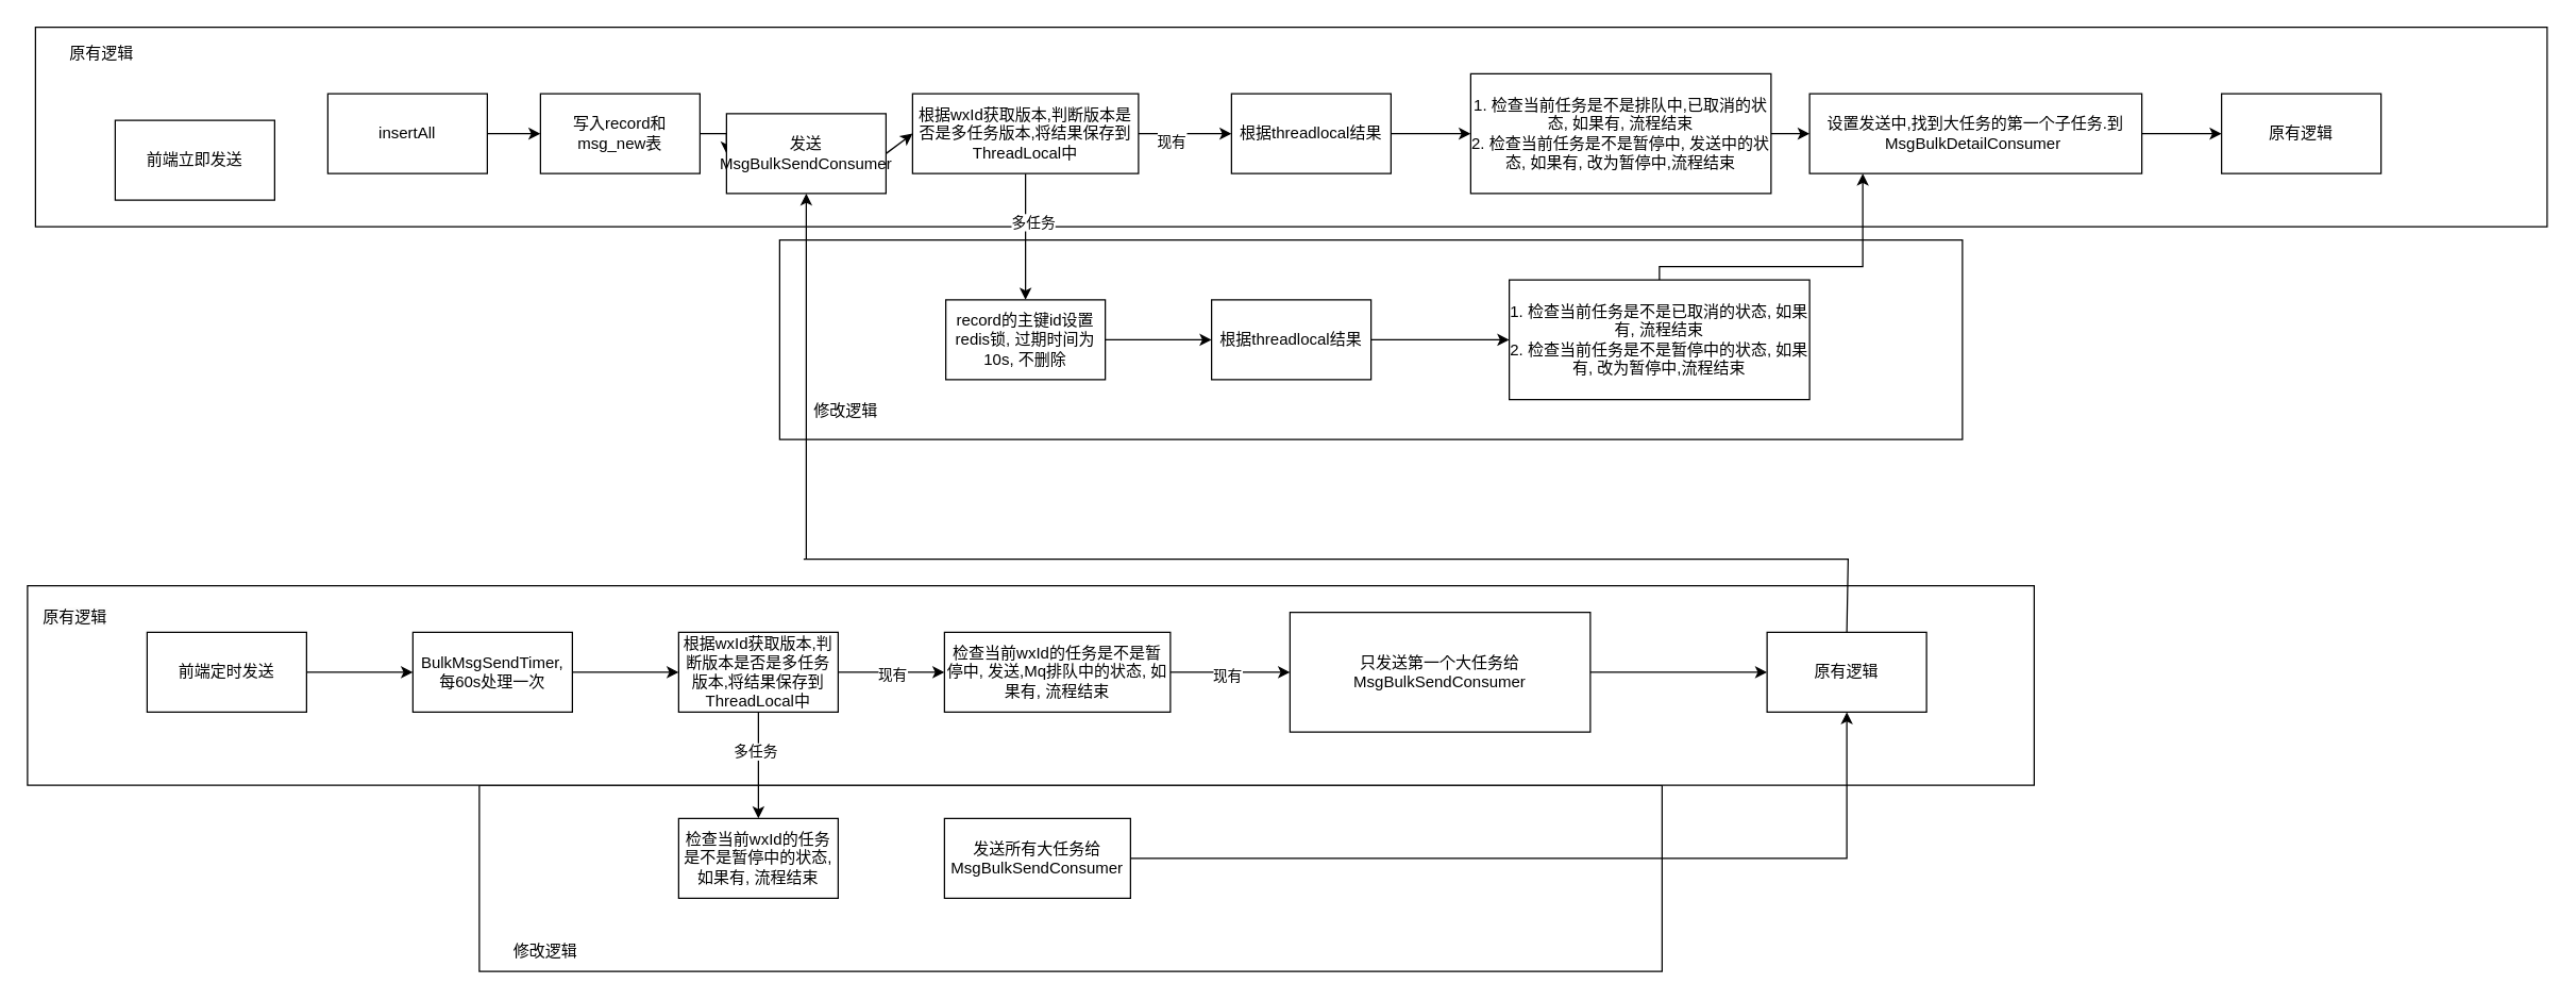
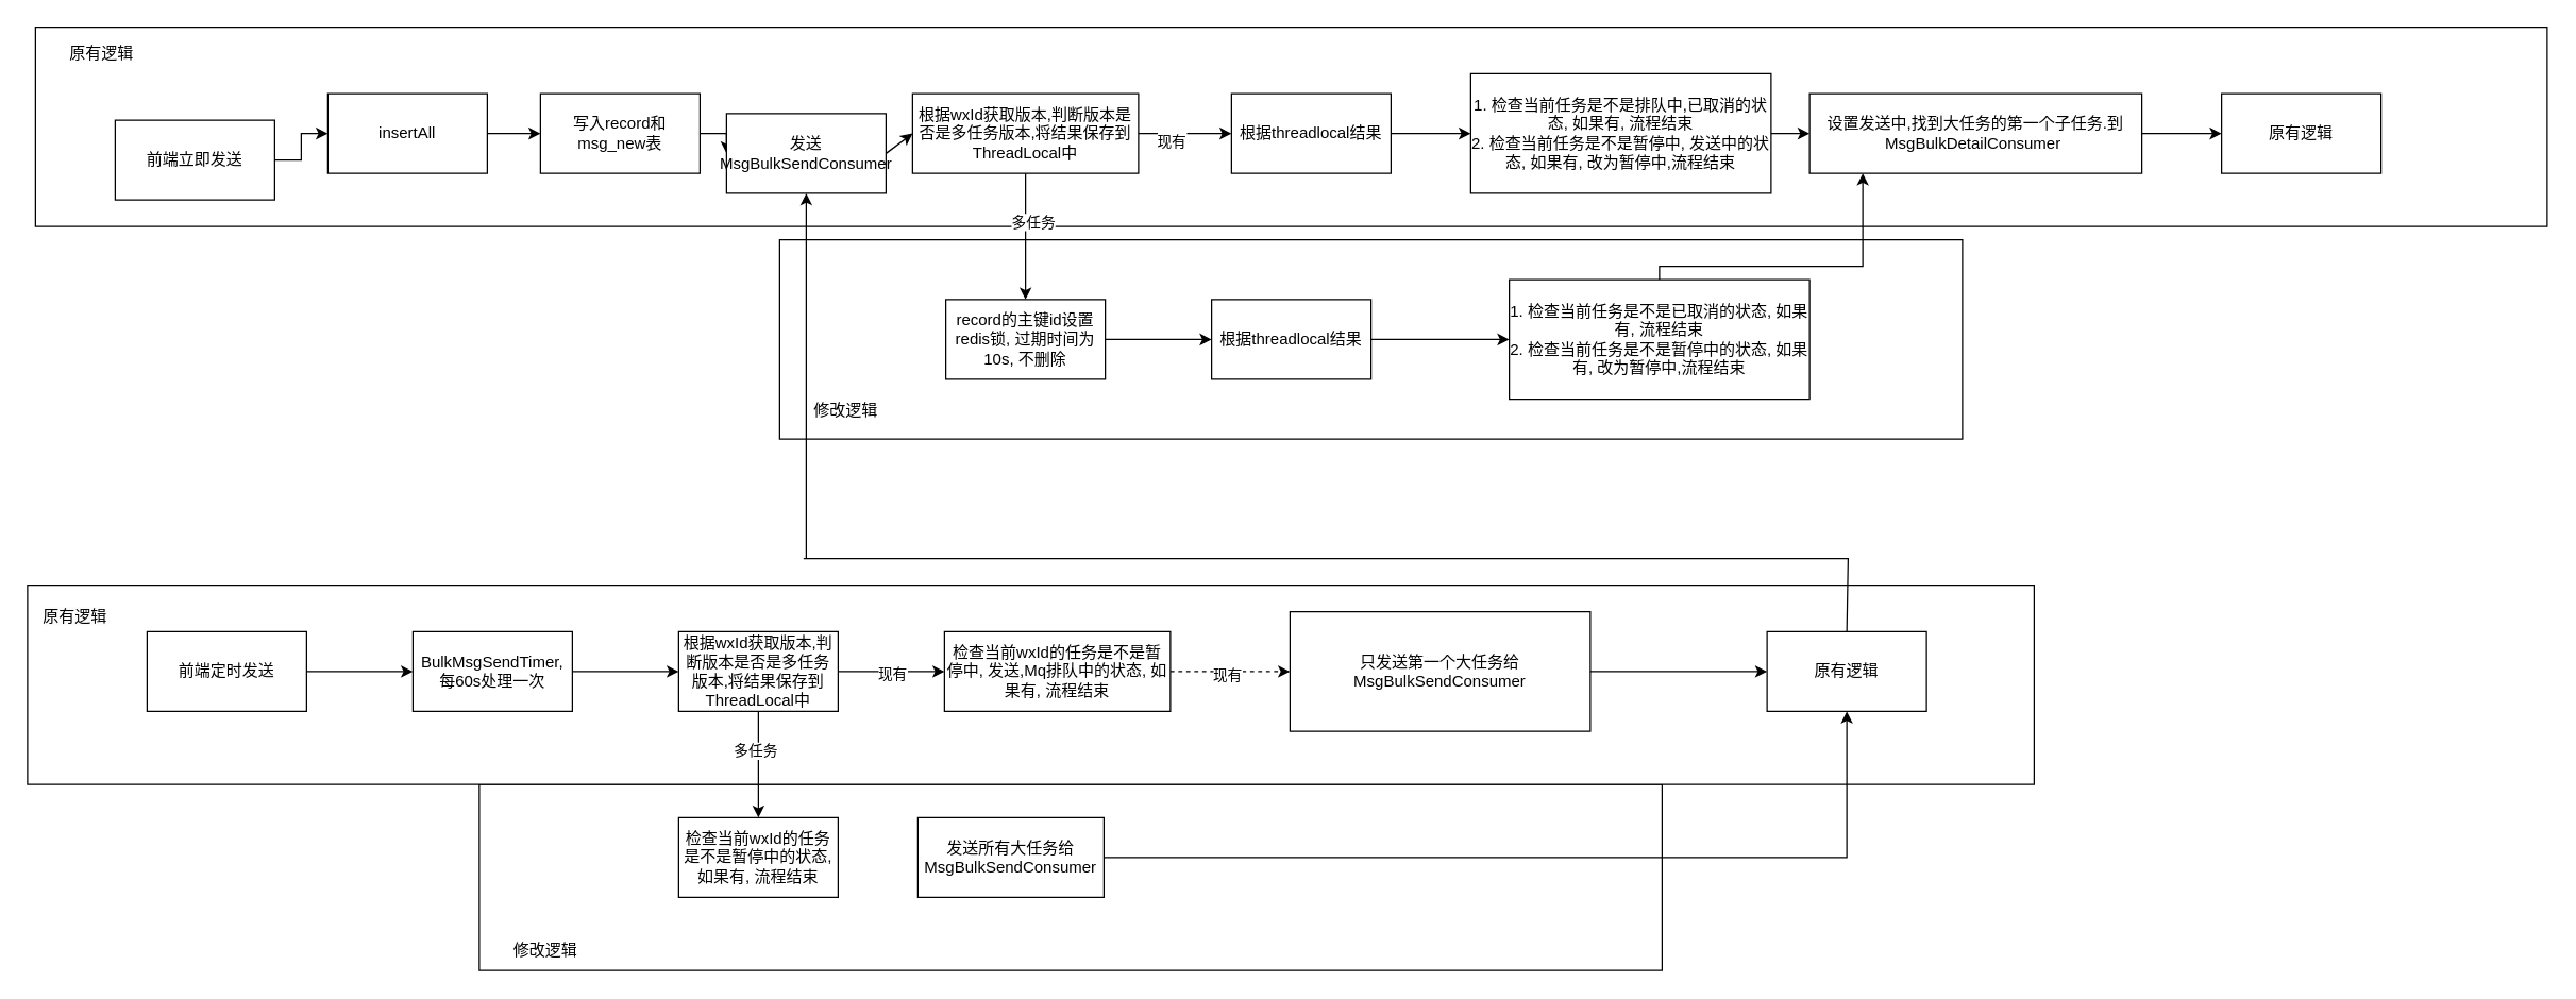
+ <mxCell id="6" value="" style="edgeStyle=orthogonalEdgeStyle;rounded=0;orthogonalLoop=1;jettySize=auto;html=1;" edge="1" parent="1" source="7" target="9"><mxGeometry relative="1" as="geometry" /></mxCell>
- <mxCell id="37" value="" style="edgeStyle=orthogonalEdgeStyle;rounded=0;orthogonalLoop=1;jettySize=auto;html=1;" edge="1" parent="1" source="39" target="41"><mxGeometry relative="1" as="geometry" /></mxCell>
+ <mxCell id="37" value="" style="edgeStyle=orthogonalEdgeStyle;rounded=0;orthogonalLoop=1;jettySize=auto;html=1;dashed=1;" edge="1" parent="1" source="39" target="41"><mxGeometry relative="1" as="geometry" /></mxCell>
- <mxCell id="50" value="发送所有大任务给MsgBulkSendConsumer" style="whiteSpace=wrap;html=1;rounded=0;" vertex="1" parent="1"><mxGeometry x="710" y="615" width="140" height="60" as="geometry" /></mxCell>
+ <mxCell id="50" value="发送所有大任务给MsgBulkSendConsumer" style="whiteSpace=wrap;html=1;rounded=0;" vertex="1" parent="1"><mxGeometry x="690" y="615" width="140" height="60" as="geometry" /></mxCell>
